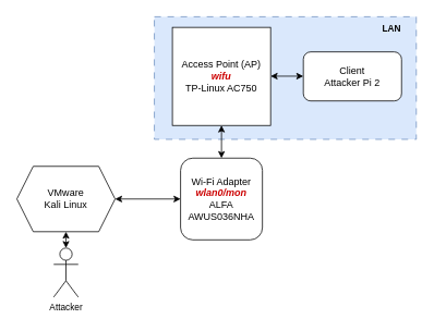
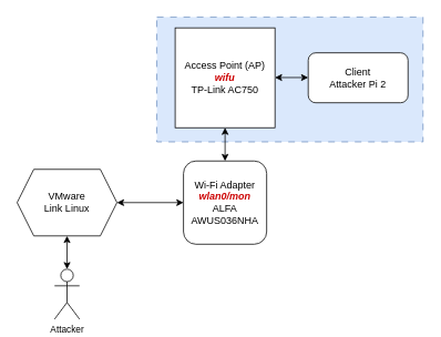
- <mxCell id="12" value="&lt;b&gt;LAN&lt;/b&gt;" style="text;html=1;strokeColor=none;fillColor=none;align=center;verticalAlign=middle;whiteSpace=wrap;rounded=0;fontSize=11;fontFamily=Helvetica;fontColor=default;" vertex="1" parent="1"><mxGeometry x="448" y="20" width="60" height="30" as="geometry" /></mxCell>
- <mxCell id="3" value="Access Point (AP)&lt;br&gt;&lt;i style=&quot;font-weight: bold;&quot;&gt;&lt;font color=&quot;#cc0000&quot;&gt;wifu&lt;/font&gt;&lt;br&gt;&lt;/i&gt;TP-Linux AC750" style="whiteSpace=wrap;html=1;aspect=fixed;" vertex="1" parent="1"><mxGeometry x="210" y="33" width="120" height="120" as="geometry" /></mxCell>
+ <mxCell id="3" value="Access Point (AP)&lt;br&gt;&lt;i style=&quot;font-weight: bold;&quot;&gt;&lt;font color=&quot;#cc0000&quot;&gt;wifu&lt;/font&gt;&lt;br&gt;&lt;/i&gt;TP-Link AC750" style="whiteSpace=wrap;html=1;aspect=fixed;" vertex="1" parent="1"><mxGeometry x="210" y="33" width="120" height="120" as="geometry" /></mxCell>
- <mxCell id="6" value="VMware&lt;br&gt;Kali Linux" style="shape=hexagon;perimeter=hexagonPerimeter2;whiteSpace=wrap;html=1;fixedSize=1;" vertex="1" parent="1"><mxGeometry x="20" y="203" width="120" height="80" as="geometry" /></mxCell>
+ <mxCell id="6" value="VMware&lt;br&gt;Link Linux" style="shape=hexagon;perimeter=hexagonPerimeter2;whiteSpace=wrap;html=1;fixedSize=1;" vertex="1" parent="1"><mxGeometry x="20" y="203" width="120" height="80" as="geometry" /></mxCell>
- <mxCell id="10" value="Attacker" style="shape=umlActor;verticalLabelPosition=bottom;verticalAlign=top;html=1;outlineConnect=0;fontFamily=Helvetica;fontSize=11;fontColor=default;" vertex="1" parent="1"><mxGeometry x="65" y="303" width="30" height="60" as="geometry" /></mxCell>
+ <mxCell id="10" value="Attacker" style="shape=umlActor;verticalLabelPosition=bottom;verticalAlign=top;html=1;outlineConnect=0;fontFamily=Helvetica;fontSize=11;fontColor=default;" vertex="1" parent="1"><mxGeometry x="65" y="323" width="30" height="60" as="geometry" /></mxCell>
